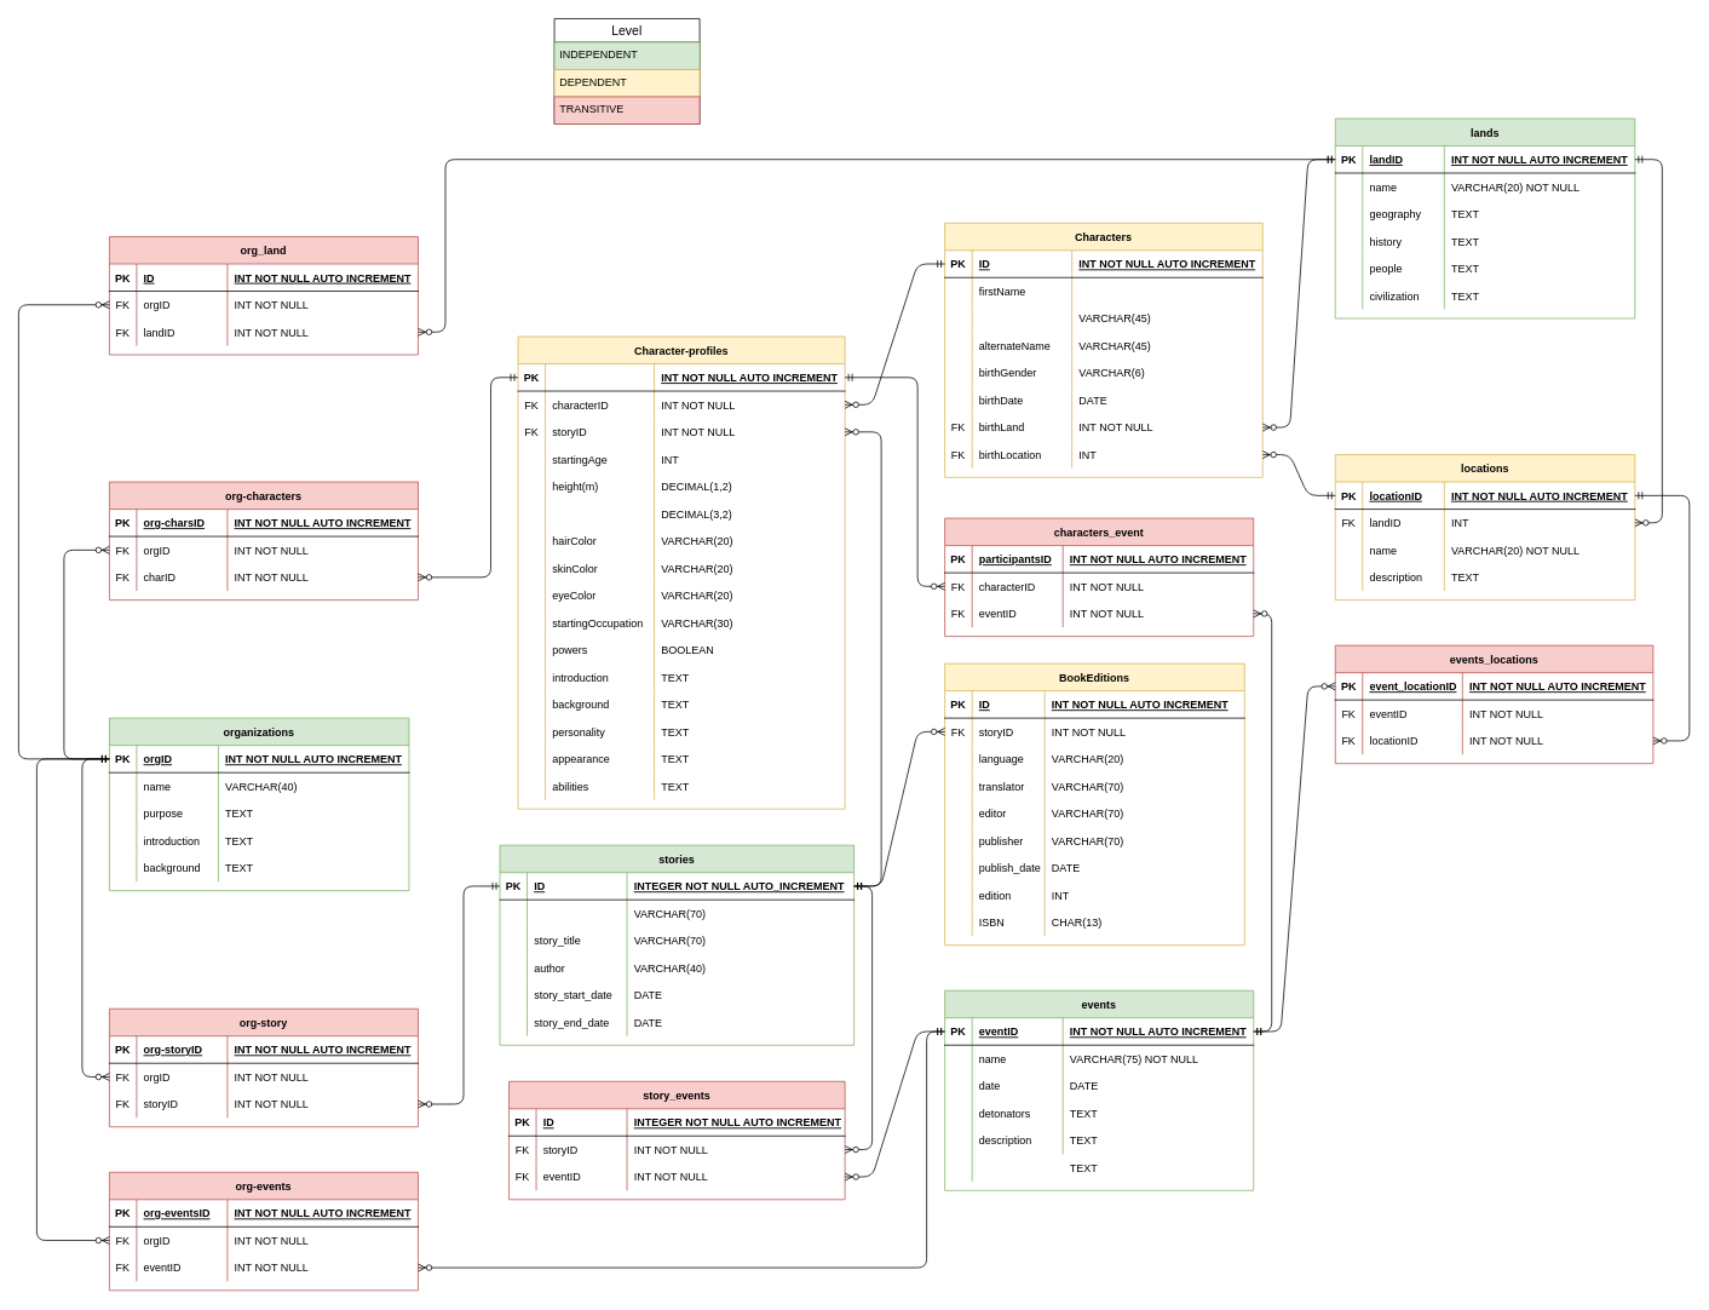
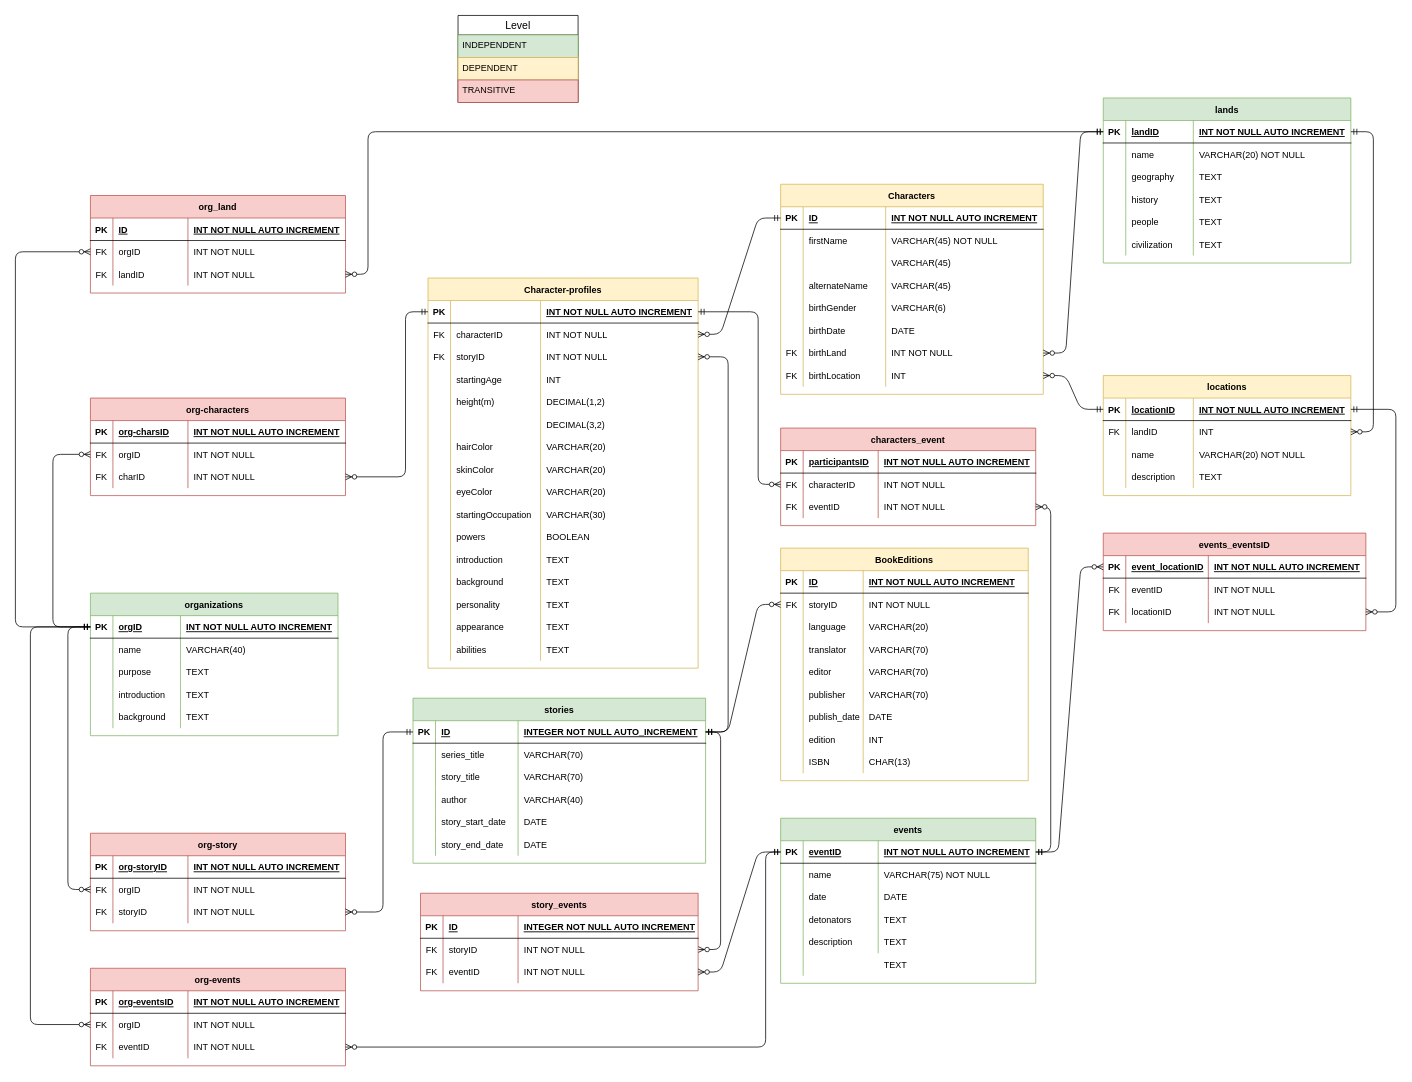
+ <mxCell id="10" value="VARCHAR(45) NOT NULL" style="shape=partialRectangle;connectable=0;fillColor=none;top=0;left=0;bottom=0;right=0;align=left;spacingLeft=6;overflow=hidden;" parent="7" vertex="1"><mxGeometry x="140" width="210" height="30" as="geometry" /></mxCell>
- <mxCell id="265" value="events_locations" style="shape=table;startSize=30;container=1;collapsible=1;childLayout=tableLayout;fixedRows=1;rowLines=0;fontStyle=1;align=center;resizeLast=1;fillColor=#f8cecc;strokeColor=#b85450;" parent="1" vertex="1"><mxGeometry x="1470" y="710" width="350" height="130" as="geometry" /></mxCell>
+ <mxCell id="265" value="events_eventsID" style="shape=table;startSize=30;container=1;collapsible=1;childLayout=tableLayout;fixedRows=1;rowLines=0;fontStyle=1;align=center;resizeLast=1;fillColor=#f8cecc;strokeColor=#b85450;" parent="1" vertex="1"><mxGeometry x="1470" y="710" width="350" height="130" as="geometry" /></mxCell>
+ <mxCell id="41" value="series_title" style="shape=partialRectangle;connectable=0;fillColor=none;top=0;left=0;bottom=0;right=0;align=left;spacingLeft=6;overflow=hidden;" vertex="1" parent="39"><mxGeometry x="30" width="110" height="30" as="geometry" /></mxCell>
